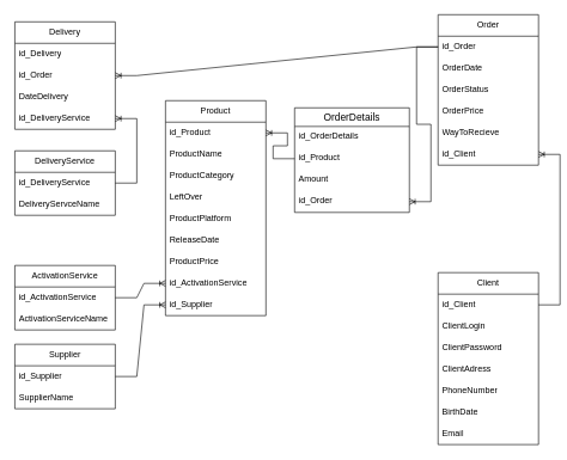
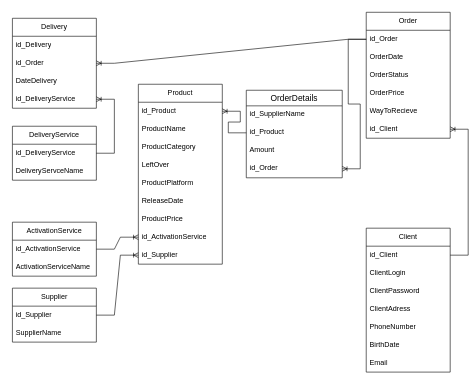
- <mxCell id="47" value="id_OrderDetails&#10;" style="text;strokeColor=none;fillColor=none;spacingLeft=4;spacingRight=4;overflow=hidden;rotatable=0;points=[[0,0.5],[1,0.5]];portConstraint=eastwest;fontSize=12;" vertex="1" parent="46"><mxGeometry y="26" width="160" height="30" as="geometry" /></mxCell>
+ <mxCell id="47" value="id_SupplierName&#10;" style="text;strokeColor=none;fillColor=none;spacingLeft=4;spacingRight=4;overflow=hidden;rotatable=0;points=[[0,0.5],[1,0.5]];portConstraint=eastwest;fontSize=12;" vertex="1" parent="46"><mxGeometry y="26" width="160" height="30" as="geometry" /></mxCell>
